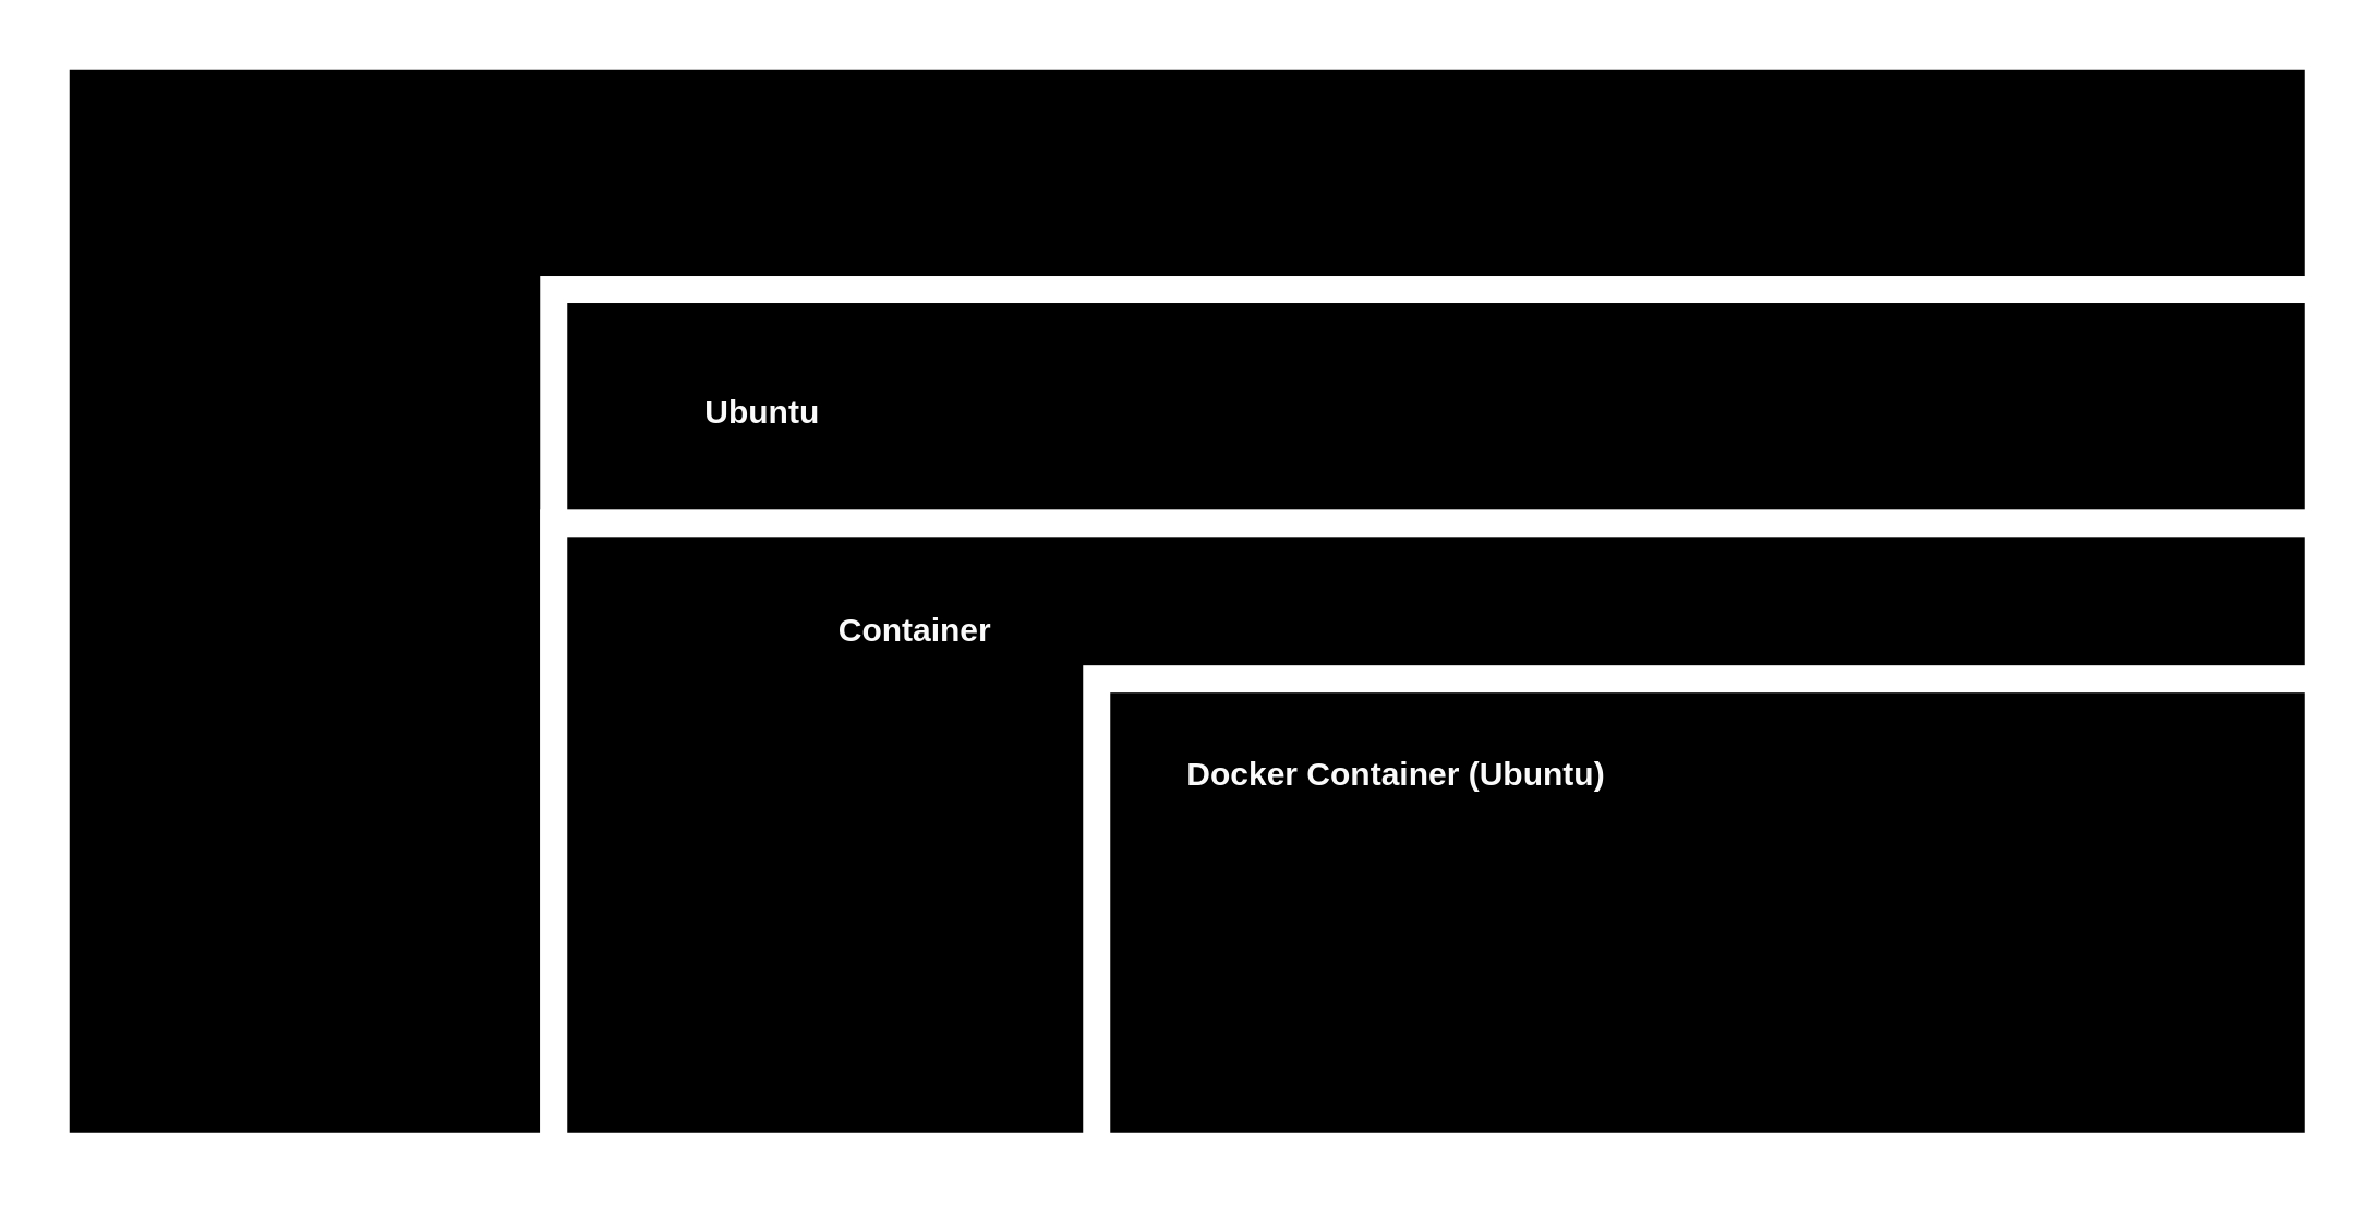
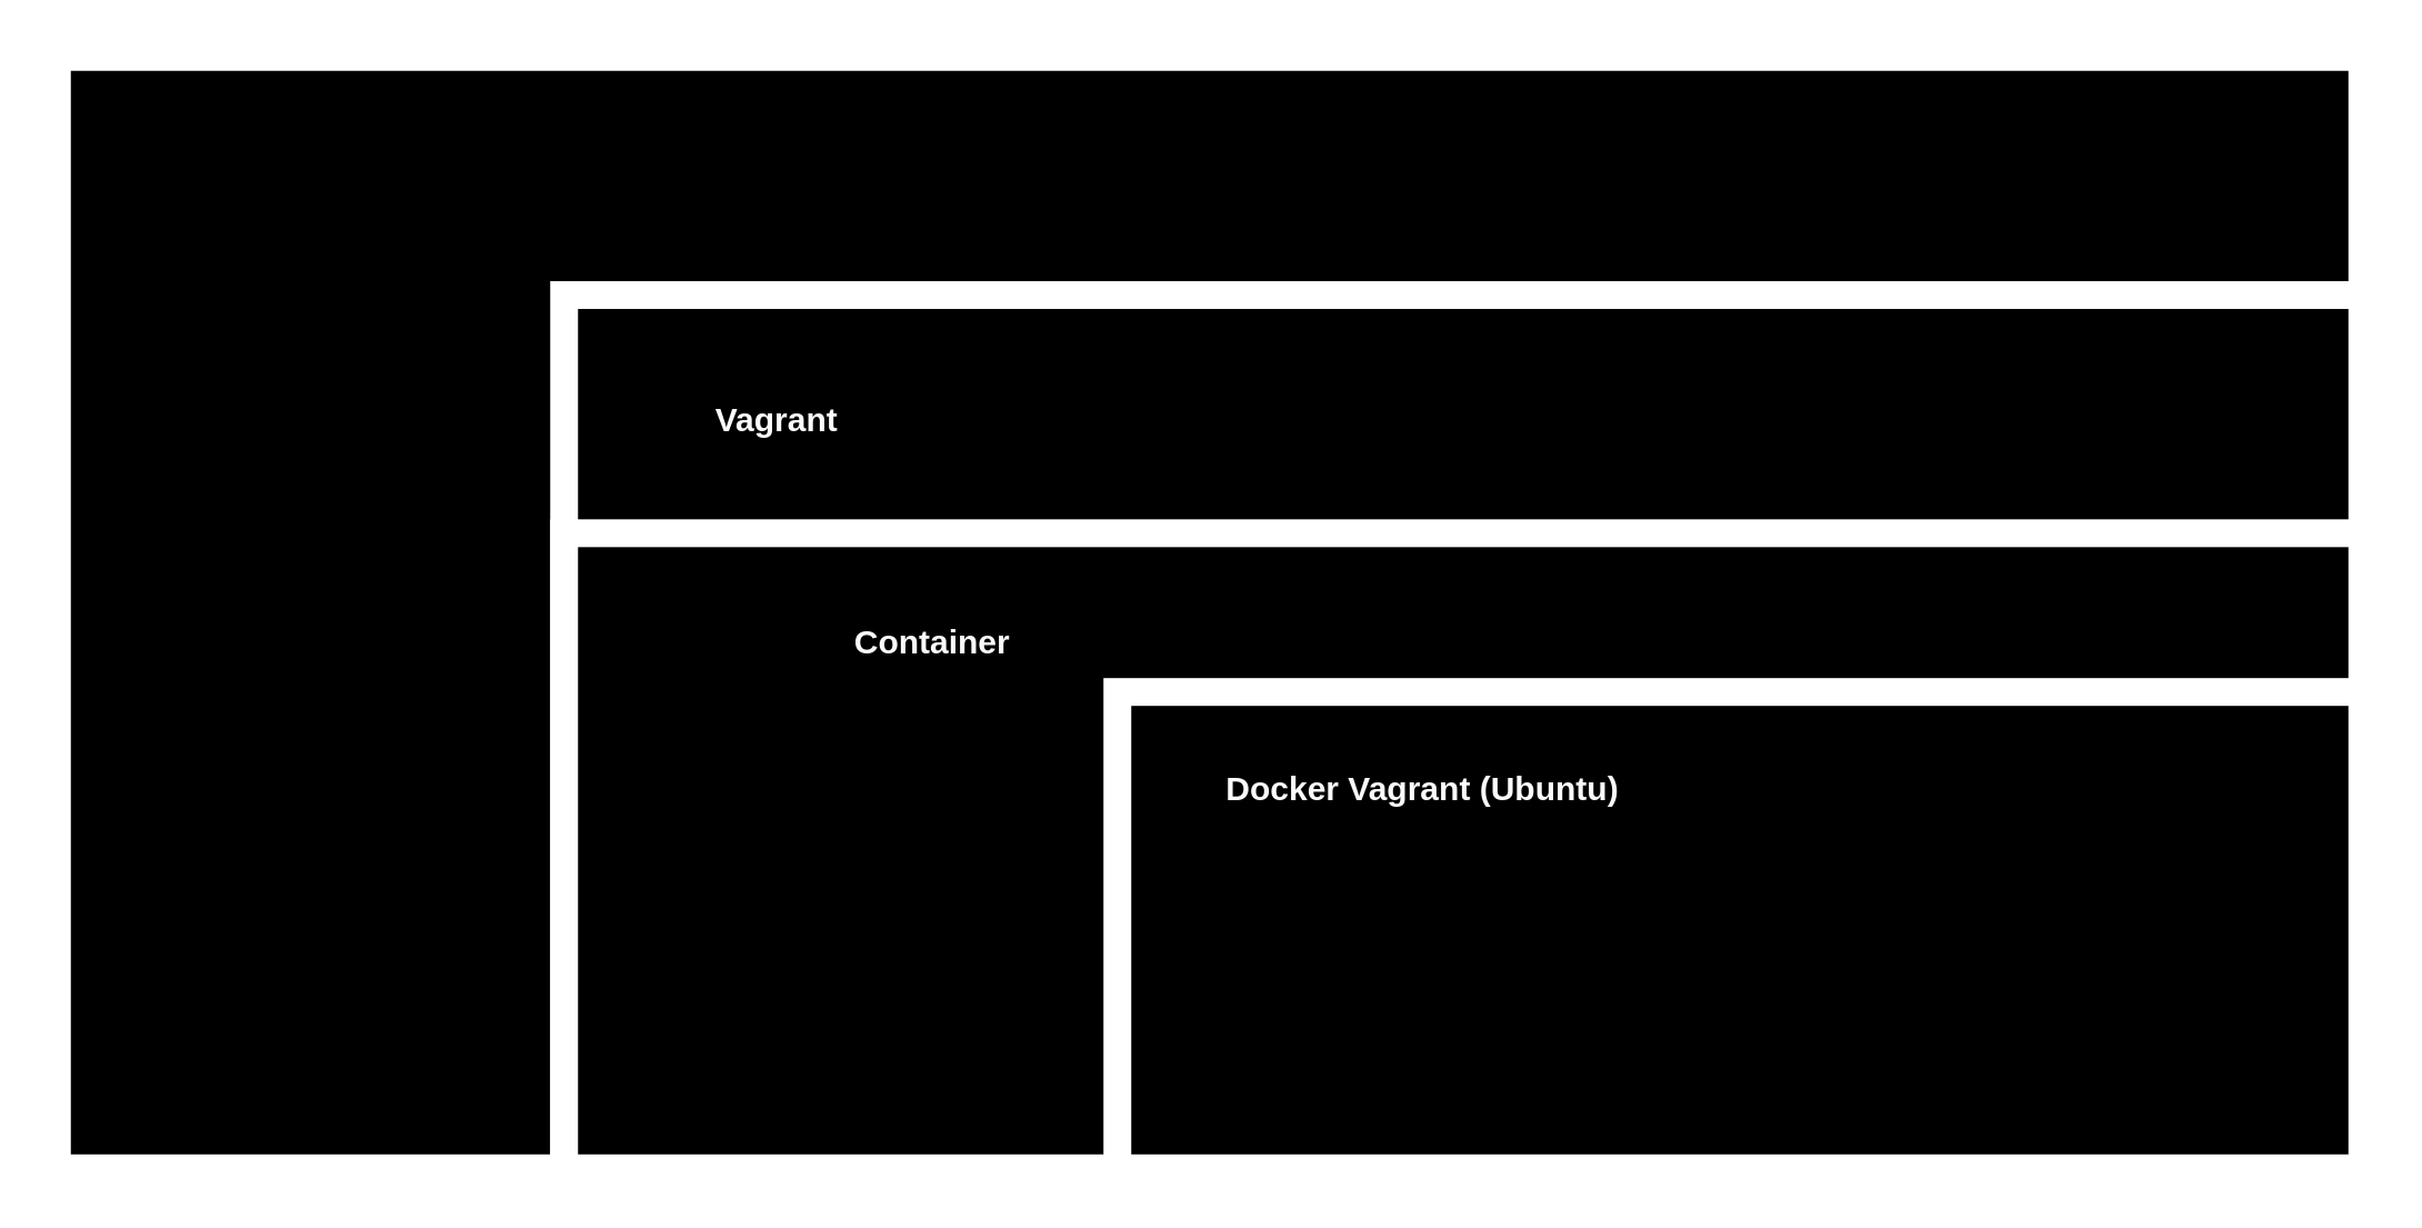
- <mxCell id="5" value="&lt;font color=&quot;#fafafa&quot;&gt;&lt;b&gt;Ubuntu&lt;/b&gt;&lt;/font&gt;" style="text;html=1;align=center;verticalAlign=middle;whiteSpace=wrap;rounded=0;" vertex="1" parent="2"><mxGeometry x="160" y="109.996" width="199.2" height="42.857" as="geometry" /></mxCell>
+ <mxCell id="5" value="&lt;font color=&quot;#fafafa&quot;&gt;&lt;b&gt;Vagrant&lt;/b&gt;&lt;/font&gt;" style="text;html=1;align=center;verticalAlign=middle;whiteSpace=wrap;rounded=0;" vertex="1" parent="2"><mxGeometry x="160" y="109.996" width="199.2" height="42.857" as="geometry" /></mxCell>
- <mxCell id="9" value="&lt;font color=&quot;#fafafa&quot;&gt;&lt;b&gt;Docker Container (Ubuntu)&lt;/b&gt;&lt;/font&gt;" style="text;html=1;align=center;verticalAlign=middle;whiteSpace=wrap;rounded=0;" vertex="1" parent="2"><mxGeometry x="359.2" y="242.857" width="265.6" height="42.857" as="geometry" /></mxCell>
+ <mxCell id="9" value="&lt;font color=&quot;#fafafa&quot;&gt;&lt;b&gt;Docker Vagrant (Ubuntu)&lt;/b&gt;&lt;/font&gt;" style="text;html=1;align=center;verticalAlign=middle;whiteSpace=wrap;rounded=0;" vertex="1" parent="2"><mxGeometry x="359.2" y="242.857" width="265.6" height="42.857" as="geometry" /></mxCell>
